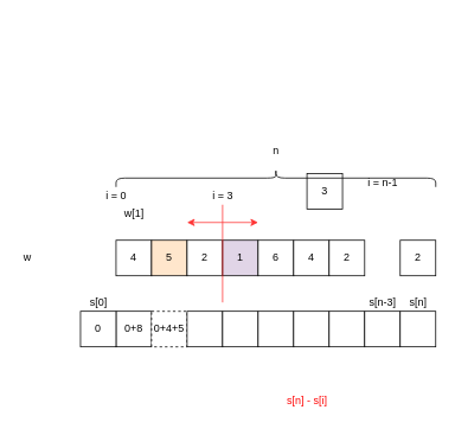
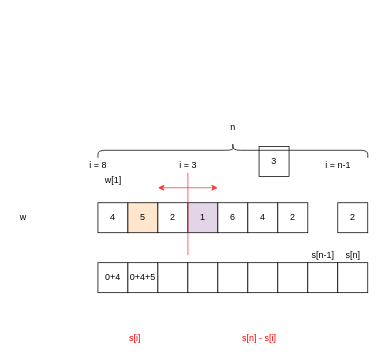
- <mxCell id="33" value="i = n-1" style="text;html=1;align=center;verticalAlign=middle;resizable=0;points=[];autosize=1;" vertex="1" parent="1"><mxGeometry x="405" y="195" width="50" height="20" as="geometry" /></mxCell>
+ <mxCell id="33" value="i = n-1" style="text;html=1;align=center;verticalAlign=middle;resizable=0;points=[];autosize=1;" vertex="1" parent="1"><mxGeometry x="425" y="210" width="50" height="20" as="geometry" /></mxCell>
- <mxCell id="32" value="i = 0" style="text;html=1;align=center;verticalAlign=middle;resizable=0;points=[];autosize=1;" vertex="1" parent="1"><mxGeometry x="110" y="210" width="40" height="20" as="geometry" /></mxCell>
+ <mxCell id="32" value="i = 8" style="text;html=1;align=center;verticalAlign=middle;resizable=0;points=[];autosize=1;" vertex="1" parent="1"><mxGeometry x="110" y="210" width="40" height="20" as="geometry" /></mxCell>
- <mxCell id="29" value="s[0]" style="text;html=1;align=center;verticalAlign=middle;resizable=0;points=[];autosize=1;" vertex="1" parent="1"><mxGeometry x="95" y="330" width="30" height="20" as="geometry" /></mxCell>
- <mxCell id="28" value="s[n-3]" style="text;html=1;align=center;verticalAlign=middle;resizable=0;points=[];autosize=1;" vertex="1" parent="1"><mxGeometry x="405" y="330" width="50" height="20" as="geometry" /></mxCell>
+ <mxCell id="28" value="s[n-1]" style="text;html=1;align=center;verticalAlign=middle;resizable=0;points=[];autosize=1;" vertex="1" parent="1"><mxGeometry x="405" y="330" width="50" height="20" as="geometry" /></mxCell>
- <mxCell id="19" value="0" style="whiteSpace=wrap;html=1;aspect=fixed;" parent="1" vertex="1"><mxGeometry x="90" y="350" width="40" height="40" as="geometry" /></mxCell>
- <mxCell id="11" value="0+8" style="whiteSpace=wrap;html=1;aspect=fixed;" parent="1" vertex="1"><mxGeometry x="130" y="350" width="40" height="40" as="geometry" /></mxCell>
+ <mxCell id="11" value="0+4" style="whiteSpace=wrap;html=1;aspect=fixed;" parent="1" vertex="1"><mxGeometry x="130" y="350" width="40" height="40" as="geometry" /></mxCell>
- <mxCell id="12" value="0+4+5" style="whiteSpace=wrap;html=1;aspect=fixed;dashed=1;" parent="1" vertex="1"><mxGeometry x="170" y="350" width="40" height="40" as="geometry" /></mxCell>
+ <mxCell id="12" value="0+4+5" style="whiteSpace=wrap;html=1;aspect=fixed;" parent="1" vertex="1"><mxGeometry x="170" y="350" width="40" height="40" as="geometry" /></mxCell>
+ <mxCell id="30" value="&lt;font color=&quot;#ff0000&quot;&gt;s[i]&lt;/font&gt;" style="text;html=1;align=center;verticalAlign=middle;resizable=0;points=[];autosize=1;" vertex="1" parent="1"><mxGeometry x="164" y="441" width="30" height="20" as="geometry" /></mxCell>
